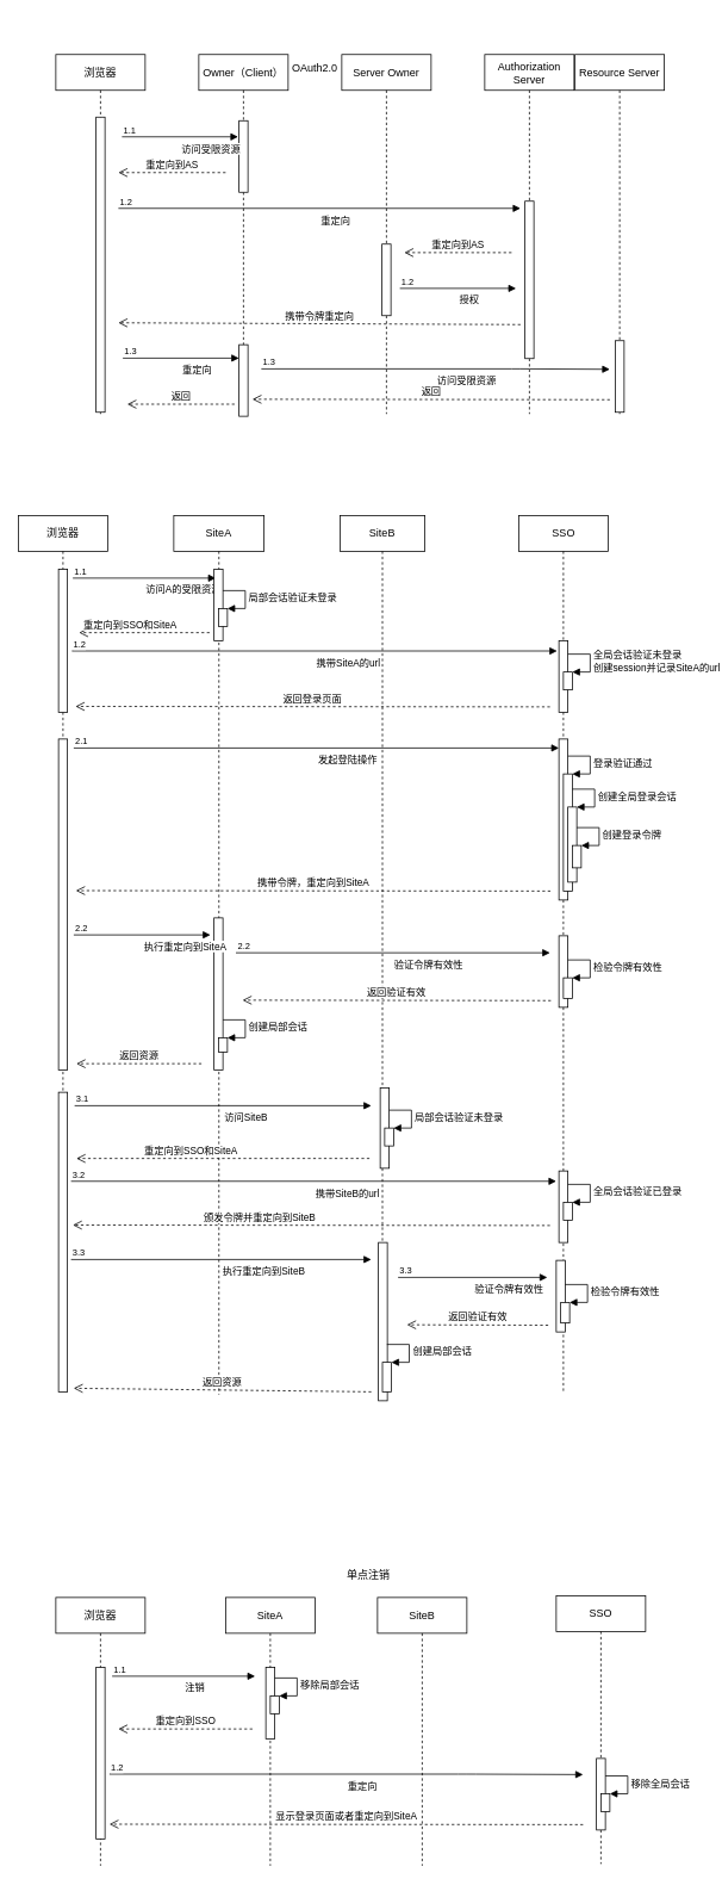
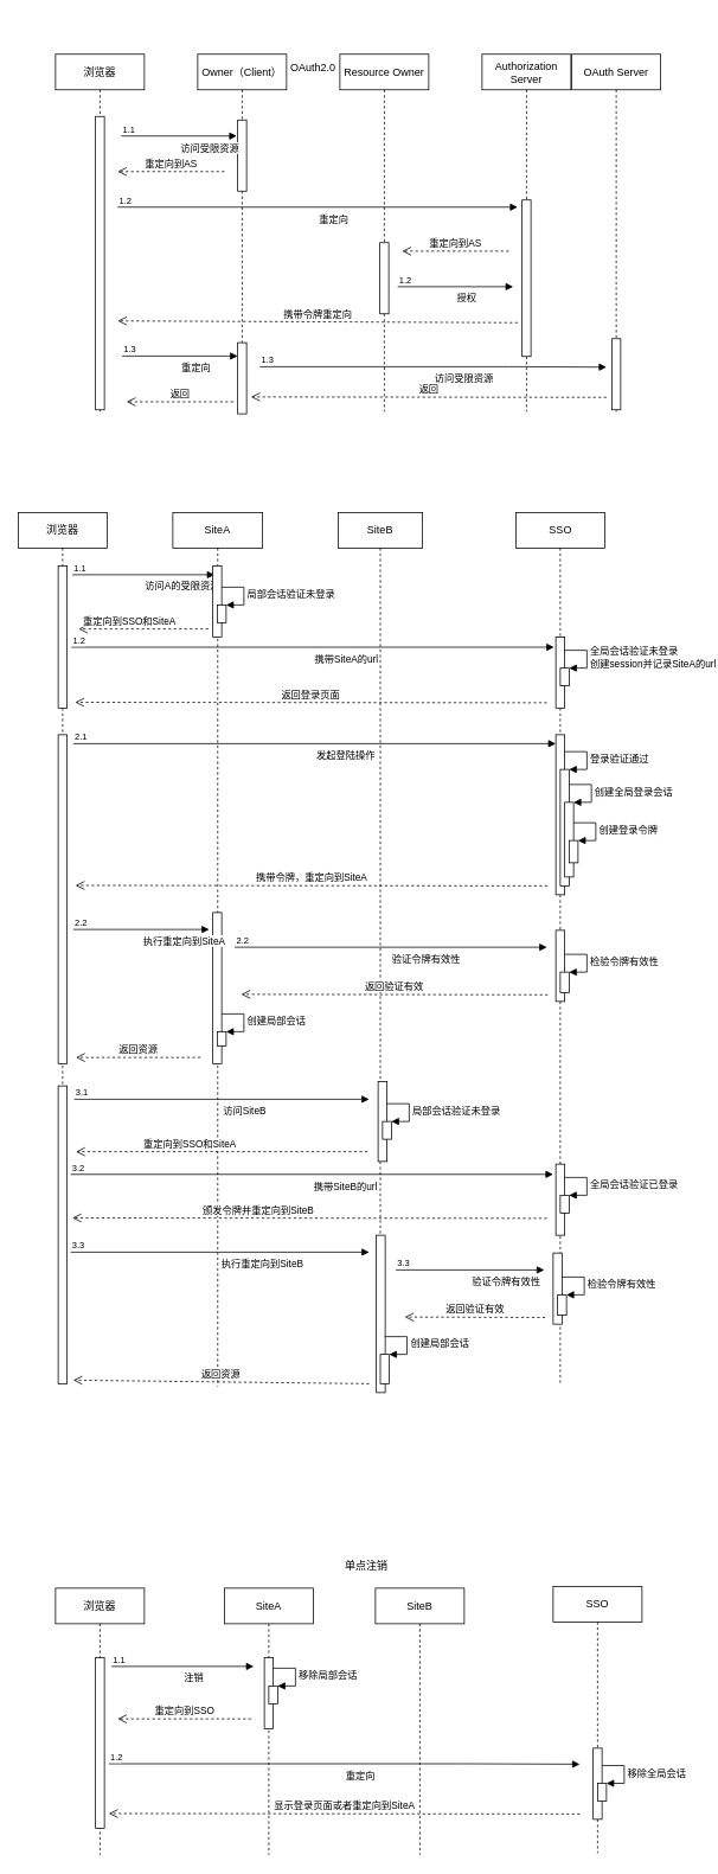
- <mxCell id="9" value="Server Owner" style="shape=umlLifeline;perimeter=lifelinePerimeter;whiteSpace=wrap;html=1;container=1;collapsible=0;recursiveResize=0;outlineConnect=0;align=center;" parent="2" vertex="1" treatAsSingle="0"><mxGeometry x="320" y="40" width="100" height="402" as="geometry" /></mxCell>
+ <mxCell id="9" value="Resource Owner" style="shape=umlLifeline;perimeter=lifelinePerimeter;whiteSpace=wrap;html=1;container=1;collapsible=0;recursiveResize=0;outlineConnect=0;align=center;" parent="2" vertex="1" treatAsSingle="0"><mxGeometry x="320" y="40" width="100" height="402" as="geometry" /></mxCell>
- <mxCell id="13" value="Resource Server" style="shape=umlLifeline;perimeter=lifelinePerimeter;whiteSpace=wrap;html=1;container=1;collapsible=0;recursiveResize=0;outlineConnect=0;align=center;" parent="2" vertex="1" treatAsSingle="0"><mxGeometry x="581" y="40" width="100" height="402" as="geometry" /></mxCell>
+ <mxCell id="13" value="OAuth Server" style="shape=umlLifeline;perimeter=lifelinePerimeter;whiteSpace=wrap;html=1;container=1;collapsible=0;recursiveResize=0;outlineConnect=0;align=center;" parent="2" vertex="1" treatAsSingle="0"><mxGeometry x="581" y="40" width="100" height="402" as="geometry" /></mxCell>
